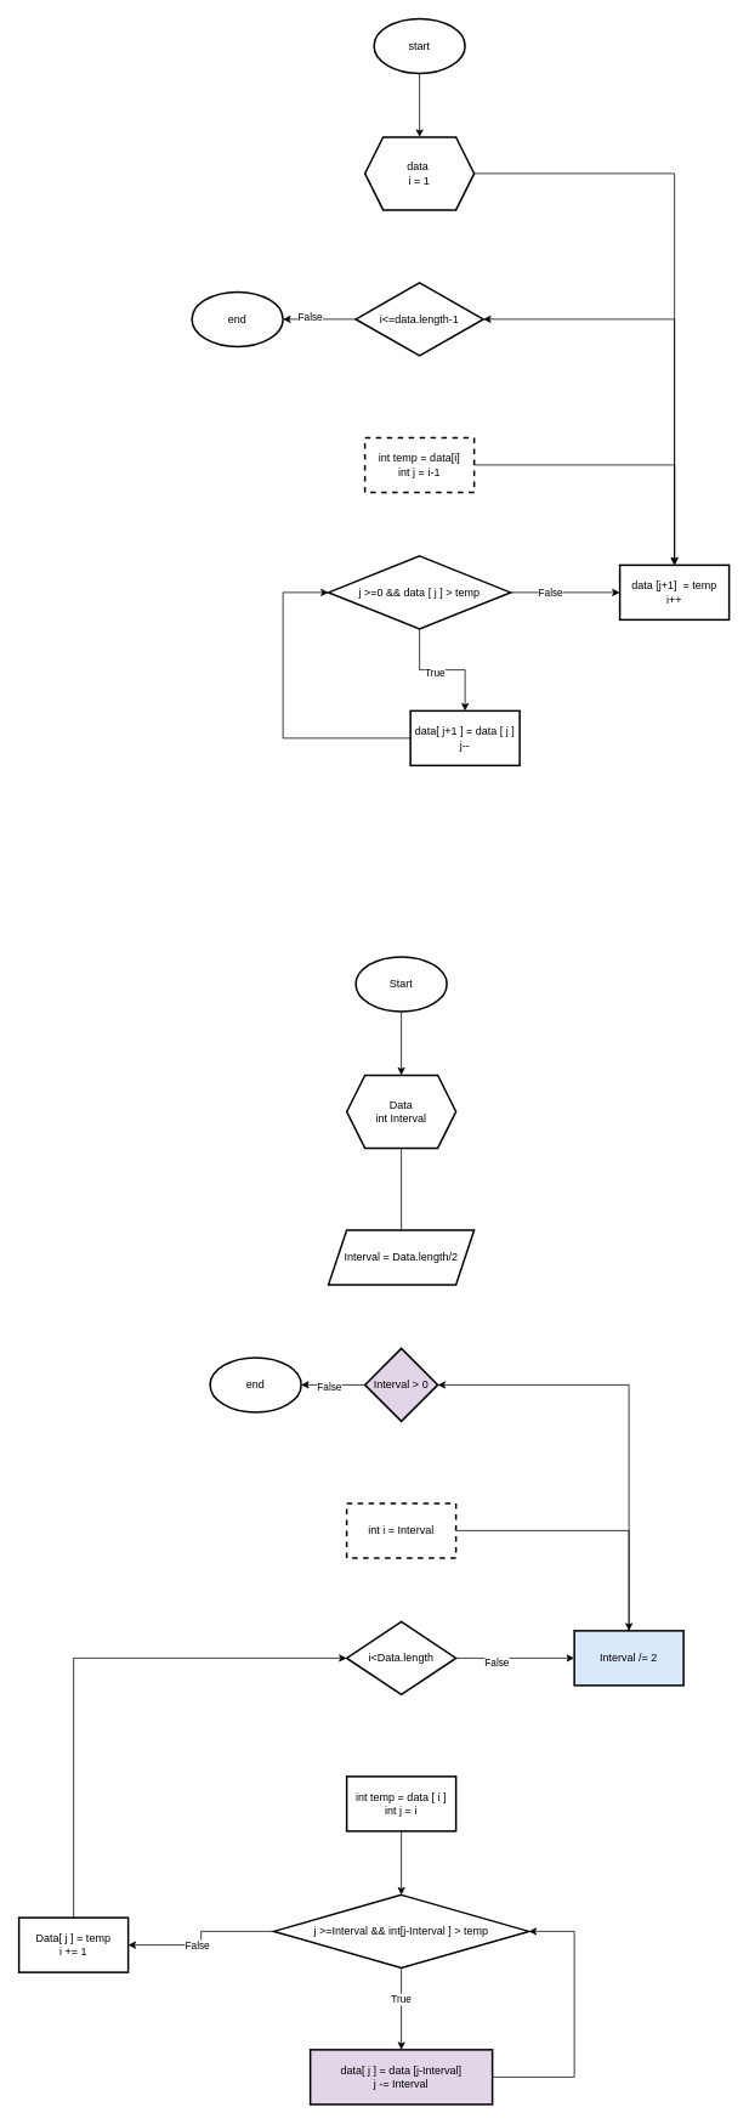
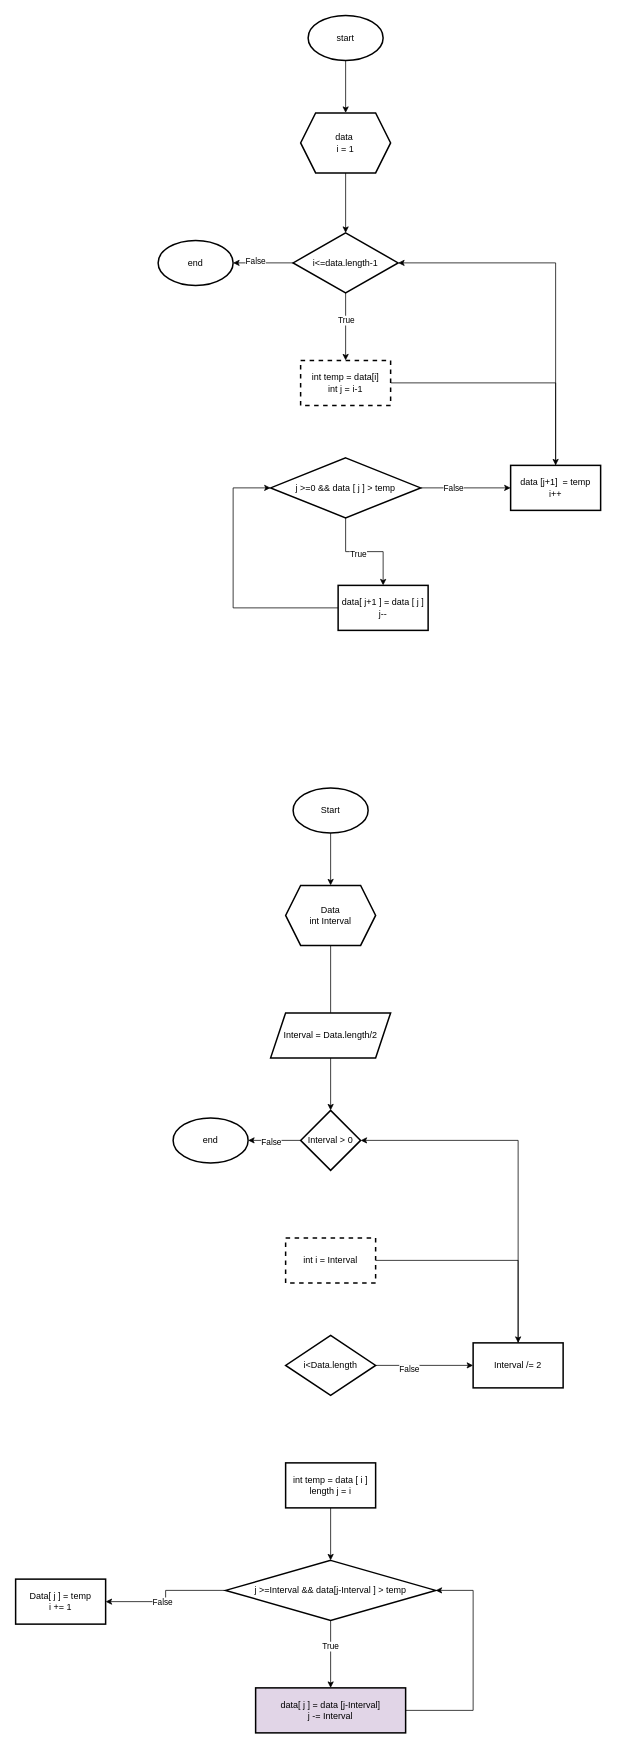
- <mxCell id="4" value="" style="edgeStyle=orthogonalEdgeStyle;rounded=0;orthogonalLoop=1;jettySize=auto;html=1;" edge="1" parent="1" source="5" target="21"><mxGeometry relative="1" as="geometry" /></mxCell>
+ <mxCell id="4" value="" style="edgeStyle=orthogonalEdgeStyle;rounded=0;orthogonalLoop=1;jettySize=auto;html=1;" edge="1" parent="1" source="5" target="10"><mxGeometry relative="1" as="geometry" /></mxCell>
+ <mxCell id="6" value="" style="edgeStyle=orthogonalEdgeStyle;rounded=0;orthogonalLoop=1;jettySize=auto;html=1;" edge="1" parent="1" source="10" target="12"><mxGeometry relative="1" as="geometry" /></mxCell>
+ <mxCell id="7" value="True" style="edgeLabel;html=1;align=center;verticalAlign=middle;resizable=0;points=[];" vertex="1" connectable="0" parent="6"><mxGeometry x="-0.196" relative="1" as="geometry"><mxPoint as="offset" /></mxGeometry></mxCell>
+ <mxCell id="27" value="" style="edgeStyle=orthogonalEdgeStyle;rounded=0;orthogonalLoop=1;jettySize=auto;html=1;" edge="1" parent="1" source="28" target="31"><mxGeometry relative="1" as="geometry" /></mxCell>
- <mxCell id="31" value="Interval &amp;gt; 0" style="rhombus;whiteSpace=wrap;html=1;strokeWidth=2;fillColor=#e1d5e7;" vertex="1" parent="1"><mxGeometry x="400" y="1480" width="80" height="80" as="geometry" /></mxCell>
+ <mxCell id="31" value="Interval &amp;gt; 0" style="rhombus;whiteSpace=wrap;html=1;strokeWidth=2;" vertex="1" parent="1"><mxGeometry x="400" y="1480" width="80" height="80" as="geometry" /></mxCell>
- <mxCell id="46" style="edgeStyle=orthogonalEdgeStyle;rounded=0;orthogonalLoop=1;jettySize=auto;html=1;entryX=0;entryY=0.5;entryDx=0;entryDy=0;" edge="1" parent="1" source="47" target="36"><mxGeometry relative="1" as="geometry"><Array as="points"><mxPoint x="80" y="1820" /></Array></mxGeometry></mxCell>
- <mxCell id="49" value="Interval /= 2" style="whiteSpace=wrap;html=1;strokeWidth=2;fillColor=#dae8fc;" vertex="1" parent="1"><mxGeometry x="630" y="1790" width="120" height="60" as="geometry" /></mxCell>
+ <mxCell id="49" value="Interval /= 2" style="whiteSpace=wrap;html=1;strokeWidth=2;" vertex="1" parent="1"><mxGeometry x="630" y="1790" width="120" height="60" as="geometry" /></mxCell>
- <mxCell id="38" value="int temp = data [ i ]&lt;br&gt;int j = i" style="whiteSpace=wrap;html=1;strokeWidth=2;" vertex="1" parent="1"><mxGeometry x="380" y="1950" width="120" height="60" as="geometry" /></mxCell>
+ <mxCell id="38" value="int temp = data [ i ]&lt;br&gt;length j = i" style="whiteSpace=wrap;html=1;strokeWidth=2;" vertex="1" parent="1"><mxGeometry x="380" y="1950" width="120" height="60" as="geometry" /></mxCell>
- <mxCell id="43" value="j &amp;gt;=Interval &amp;amp;&amp;amp; int[j-Interval ] &amp;gt; temp" style="rhombus;whiteSpace=wrap;html=1;strokeWidth=2;" vertex="1" parent="1"><mxGeometry x="300" y="2080" width="280" height="80" as="geometry" /></mxCell>
+ <mxCell id="43" value="j &amp;gt;=Interval &amp;amp;&amp;amp; data[j-Interval ] &amp;gt; temp" style="rhombus;whiteSpace=wrap;html=1;strokeWidth=2;" vertex="1" parent="1"><mxGeometry x="300" y="2080" width="280" height="80" as="geometry" /></mxCell>
